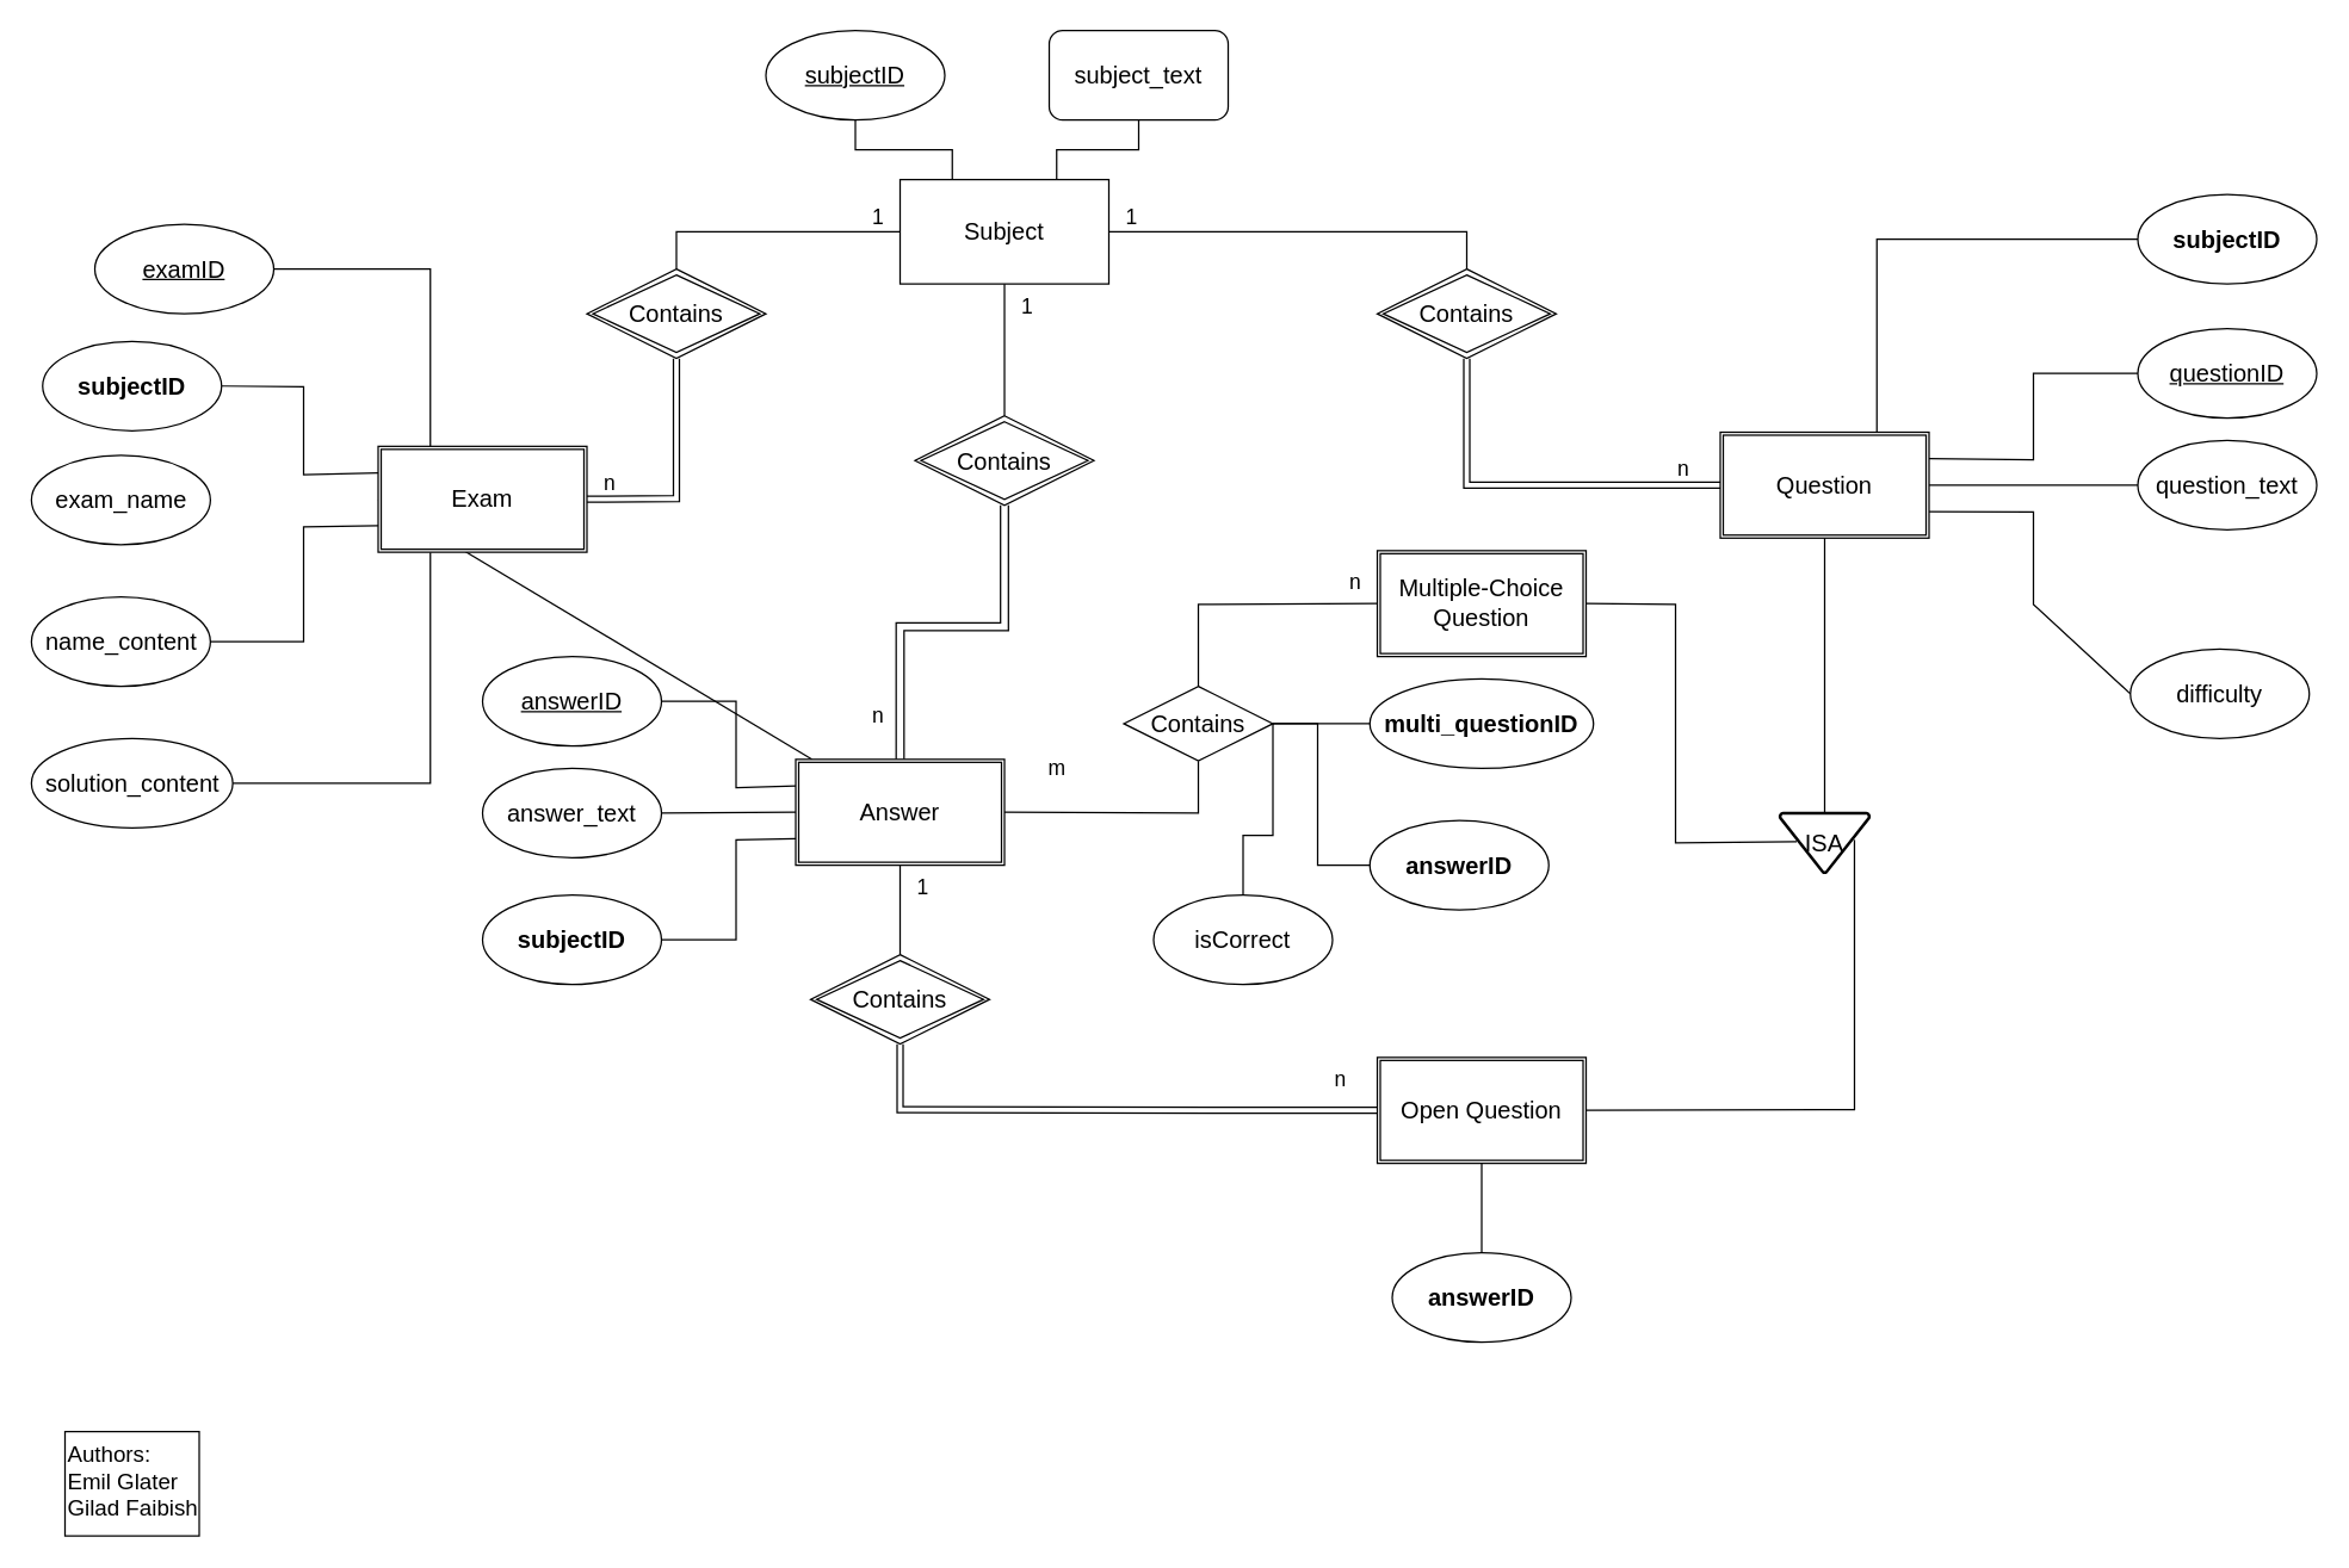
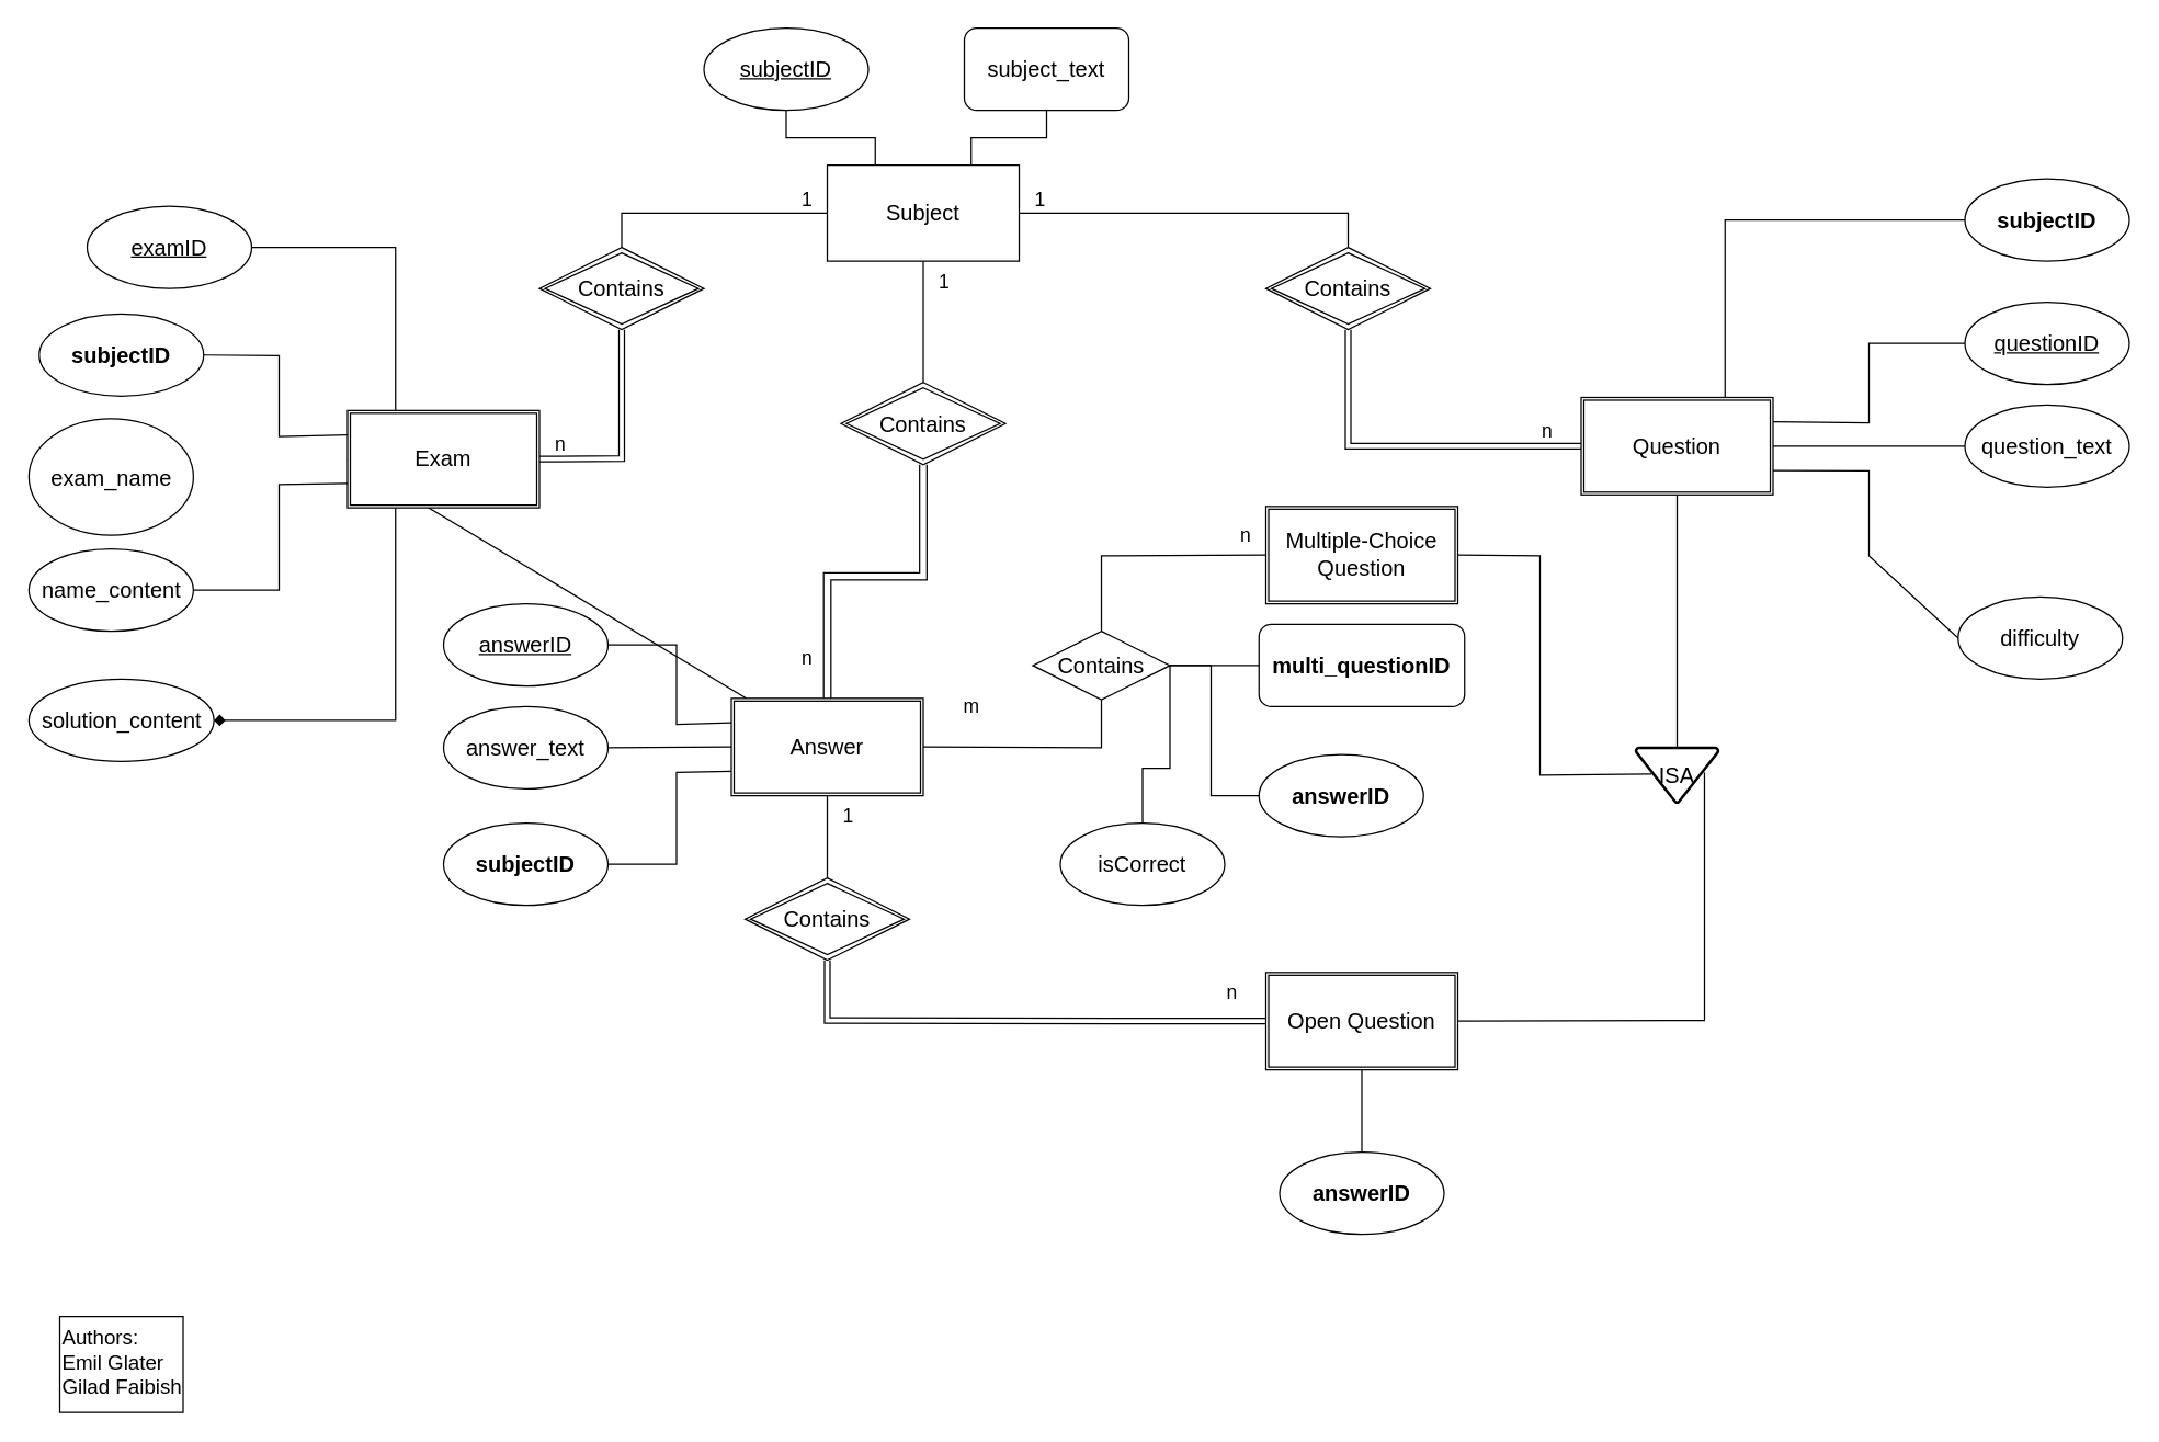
- <mxCell id="34" value="exam_name" style="ellipse;whiteSpace=wrap;html=1;fontSize=16;" vertex="1" parent="1"><mxGeometry x="20.5" y="305" width="120" height="60" as="geometry" /></mxCell>
+ <mxCell id="34" value="exam_name" style="ellipse;whiteSpace=wrap;html=1;fontSize=16;" vertex="1" parent="1"><mxGeometry x="20.5" y="305" width="120" height="85" as="geometry" /></mxCell>
- <mxCell id="68" value="&lt;b&gt;multi_questionID&lt;/b&gt;" style="ellipse;whiteSpace=wrap;html=1;fontSize=16;" vertex="1" parent="1"><mxGeometry x="918" y="455" width="150" height="60" as="geometry" /></mxCell>
+ <mxCell id="68" value="&lt;b&gt;multi_questionID&lt;/b&gt;" style="whiteSpace=wrap;html=1;fontSize=16;rounded=1;" vertex="1" parent="1"><mxGeometry x="918" y="455" width="150" height="60" as="geometry" /></mxCell>
- <mxCell id="40" value="" style="endArrow=none;html=1;rounded=0;entryX=1;entryY=0.5;entryDx=0;entryDy=0;exitX=0.25;exitY=1;exitDx=0;exitDy=0;" edge="1" parent="1" source="56" target="36"><mxGeometry width="50" height="50" relative="1" as="geometry"><mxPoint x="288" y="370" as="sourcePoint" /><mxPoint x="853" y="420" as="targetPoint" /><Array as="points"><mxPoint x="288" y="525" /></Array></mxGeometry></mxCell>
+ <mxCell id="40" value="" style="endArrow=diamond;html=1;rounded=0;entryX=1;entryY=0.5;entryDx=0;entryDy=0;exitX=0.25;exitY=1;exitDx=0;exitDy=0;" edge="1" parent="1" source="56" target="36"><mxGeometry width="50" height="50" relative="1" as="geometry"><mxPoint x="288" y="370" as="sourcePoint" /><mxPoint x="853" y="420" as="targetPoint" /><Array as="points"><mxPoint x="288" y="525" /></Array></mxGeometry></mxCell>
